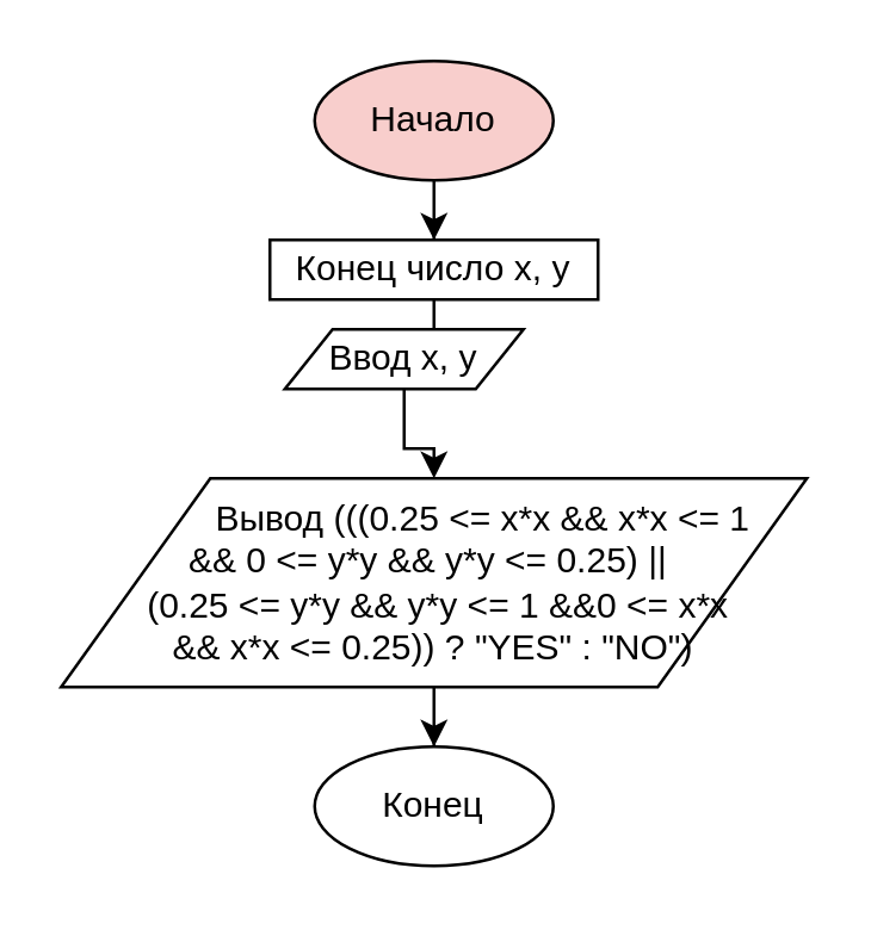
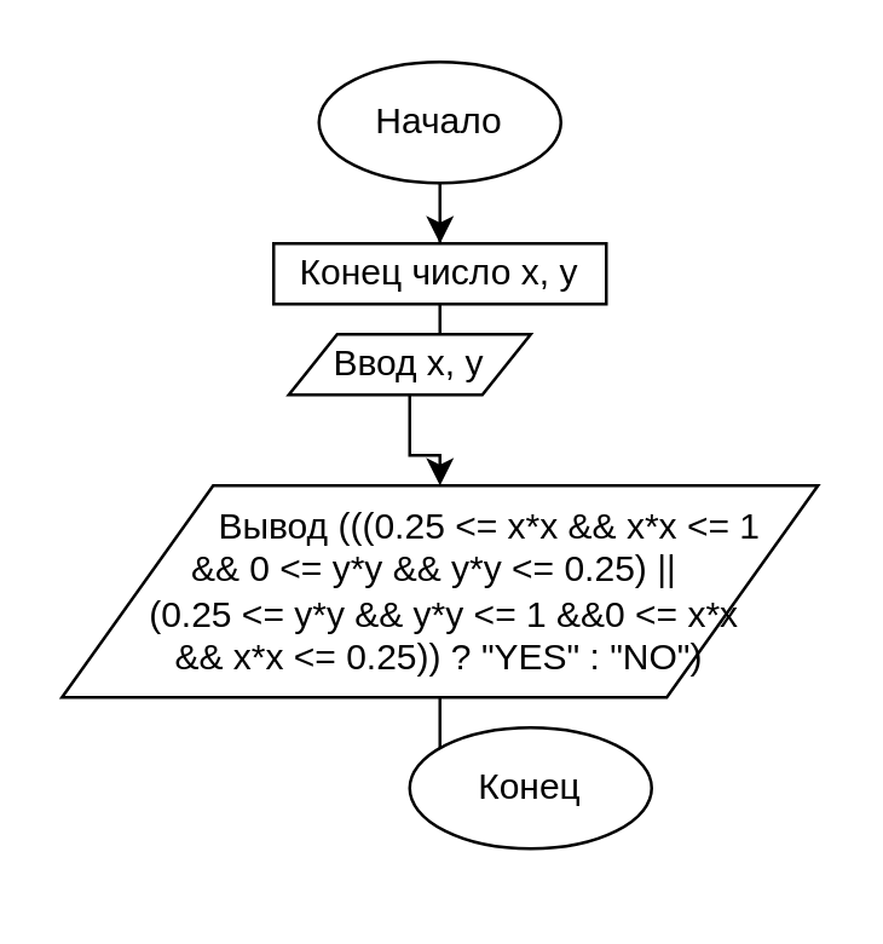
- <mxCell id="3" value="Начало" style="ellipse;whiteSpace=wrap;html=1;fillColor=#f8cecc;" vertex="1" parent="1"><mxGeometry x="105" y="20" width="80" height="40" as="geometry" /></mxCell>
+ <mxCell id="3" value="Начало" style="ellipse;whiteSpace=wrap;html=1;" vertex="1" parent="1"><mxGeometry x="105" y="20" width="80" height="40" as="geometry" /></mxCell>
- <mxCell id="6" value="Конец" style="ellipse;whiteSpace=wrap;html=1;" vertex="1" parent="1"><mxGeometry x="105" y="250" width="80" height="40" as="geometry" /></mxCell>
+ <mxCell id="6" value="Конец" style="ellipse;whiteSpace=wrap;html=1;" vertex="1" parent="1"><mxGeometry x="135" y="240" width="80" height="40" as="geometry" /></mxCell>
